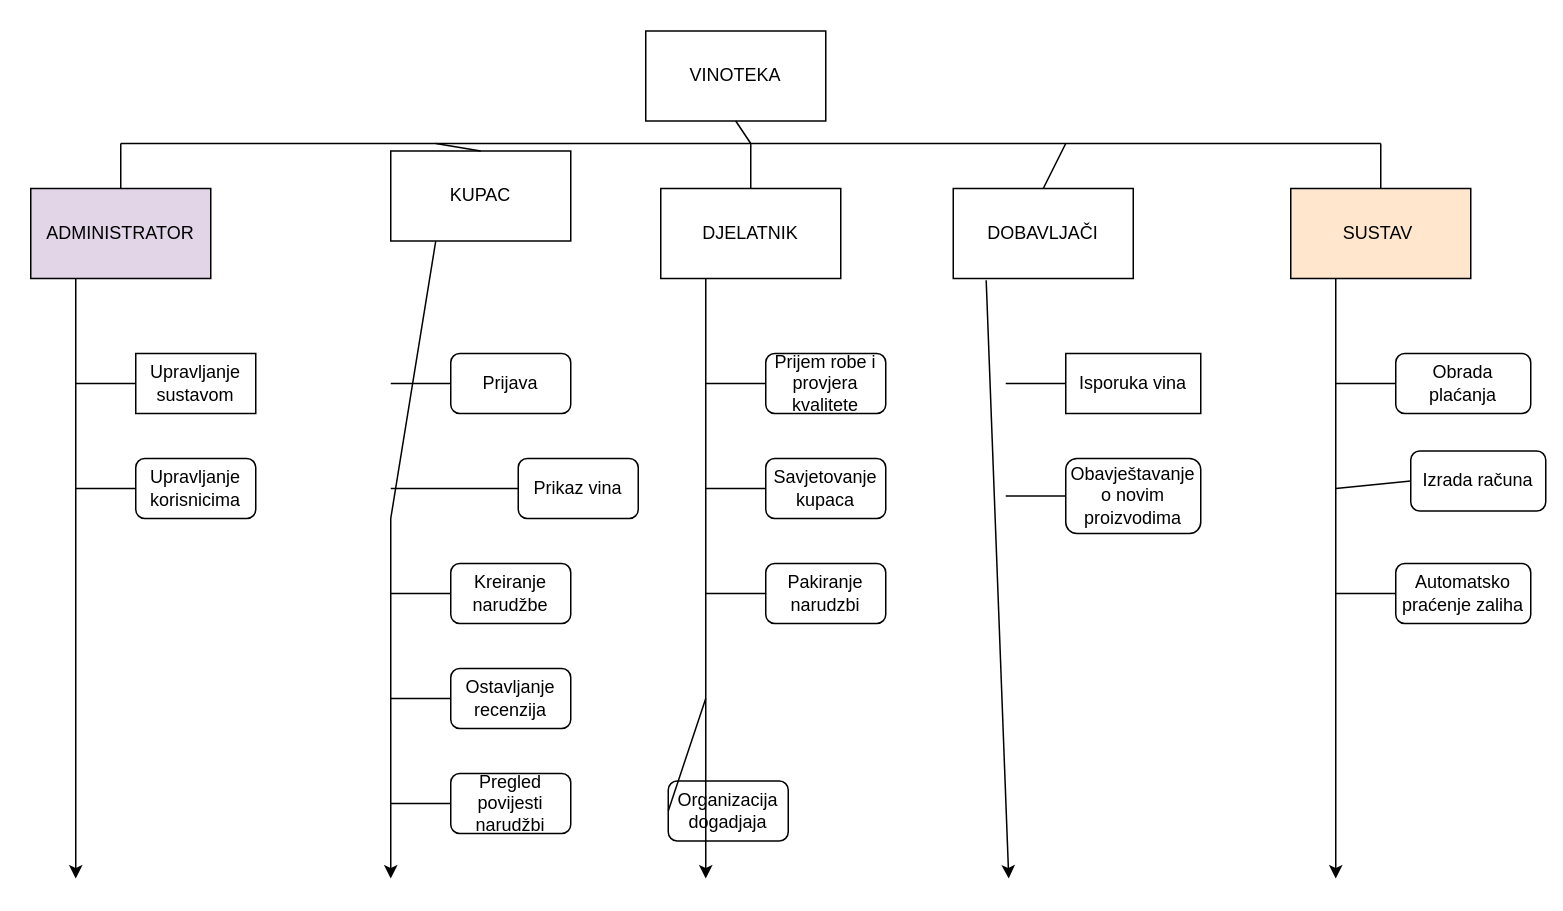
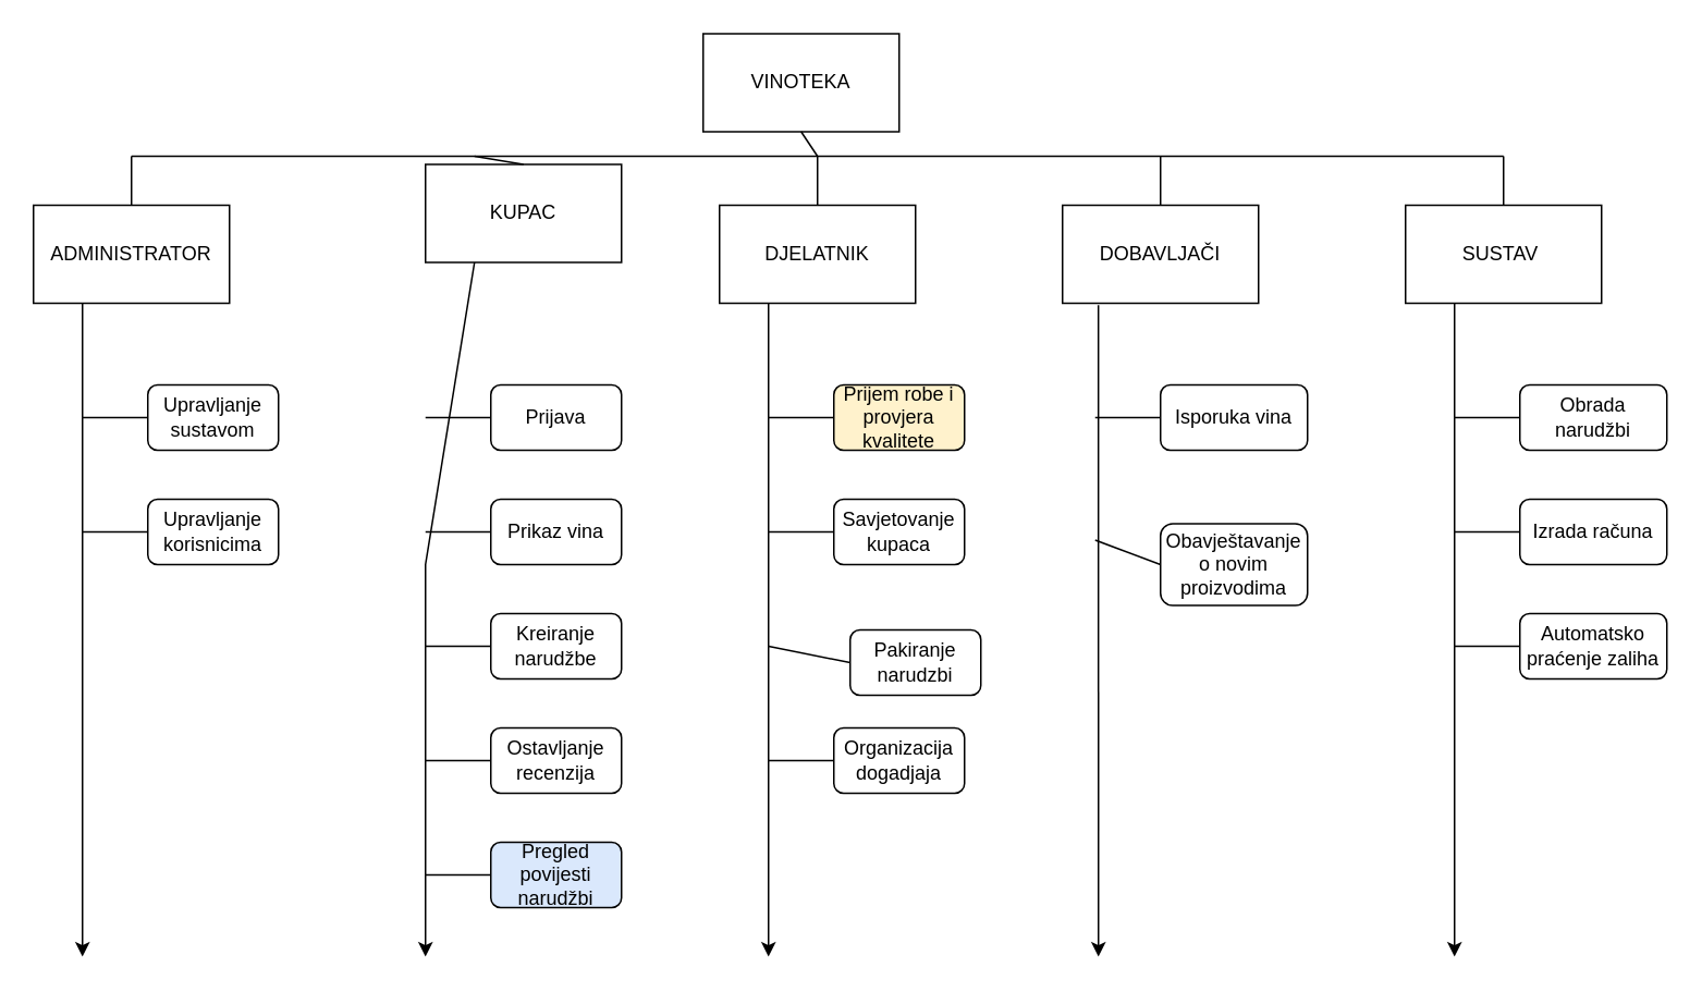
- <mxCell id="6" value="ADMINISTRATOR" style="rounded=0;whiteSpace=wrap;html=1;fillColor=#e1d5e7;" parent="1" vertex="1"><mxGeometry y="125" width="120" height="60" as="geometry" x="20" /></mxCell>
+ <mxCell id="6" value="ADMINISTRATOR" style="rounded=0;whiteSpace=wrap;html=1;" parent="1" vertex="1"><mxGeometry y="125" width="120" height="60" as="geometry" x="20" /></mxCell>
- <mxCell id="3" value="DOBAVLJAČI" style="rounded=0;whiteSpace=wrap;html=1;" parent="1" vertex="1"><mxGeometry x="635" y="125" width="120" height="60" as="geometry" /></mxCell>
+ <mxCell id="3" value="DOBAVLJAČI" style="rounded=0;whiteSpace=wrap;html=1;" parent="1" vertex="1"><mxGeometry x="650" y="125" width="120" height="60" as="geometry" /></mxCell>
- <mxCell id="7" value="SUSTAV&amp;nbsp;" style="rounded=0;whiteSpace=wrap;html=1;fillColor=#ffe6cc;" parent="1" vertex="1"><mxGeometry x="860" y="125" width="120" height="60" as="geometry" /></mxCell>
+ <mxCell id="7" value="SUSTAV&amp;nbsp;" style="rounded=0;whiteSpace=wrap;html=1;" parent="1" vertex="1"><mxGeometry x="860" y="125" width="120" height="60" as="geometry" /></mxCell>
- <mxCell id="15" value="Upravljanje sustavom" style="whiteSpace=wrap;html=1;rounded=0;" parent="1" vertex="1"><mxGeometry x="90" y="235" width="80" height="40" as="geometry" /></mxCell>
+ <mxCell id="15" value="Upravljanje sustavom" style="rounded=1;whiteSpace=wrap;html=1;" parent="1" vertex="1"><mxGeometry x="90" y="235" width="80" height="40" as="geometry" /></mxCell>
- <mxCell id="13" value="Prijem robe i provjera kvalitete" style="rounded=1;whiteSpace=wrap;html=1;" parent="1" vertex="1"><mxGeometry x="510" y="235" width="80" height="40" as="geometry" /></mxCell>
+ <mxCell id="13" value="Prijem robe i provjera kvalitete" style="rounded=1;whiteSpace=wrap;html=1;fillColor=#fff2cc;" parent="1" vertex="1"><mxGeometry x="510" y="235" width="80" height="40" as="geometry" /></mxCell>
- <mxCell id="12" value="Isporuka vina" style="whiteSpace=wrap;html=1;rounded=0;" parent="1" vertex="1"><mxGeometry x="710" y="235" width="90" height="40" as="geometry" /></mxCell>
+ <mxCell id="12" value="Isporuka vina" style="rounded=1;whiteSpace=wrap;html=1;" parent="1" vertex="1"><mxGeometry x="710" y="235" width="90" height="40" as="geometry" /></mxCell>
- <mxCell id="9" value="Obrada plaćanja" style="rounded=1;whiteSpace=wrap;html=1;" parent="1" vertex="1"><mxGeometry x="930" y="235" width="90" height="40" as="geometry" /></mxCell>
+ <mxCell id="9" value="Obrada narudžbi" style="rounded=1;whiteSpace=wrap;html=1;" parent="1" vertex="1"><mxGeometry x="930" y="235" width="90" height="40" as="geometry" /></mxCell>
- <mxCell id="8" value="Izrada računa" style="rounded=1;whiteSpace=wrap;html=1;" parent="1" vertex="1"><mxGeometry x="940" y="300" width="90" height="40" as="geometry" /></mxCell>
+ <mxCell id="8" value="Izrada računa" style="rounded=1;whiteSpace=wrap;html=1;" parent="1" vertex="1"><mxGeometry x="930" y="305" width="90" height="40" as="geometry" /></mxCell>
- <mxCell id="10" value="Prikaz vina" style="rounded=1;whiteSpace=wrap;html=1;" parent="1" vertex="1"><mxGeometry x="345" y="305" width="80" height="40" as="geometry" /></mxCell>
+ <mxCell id="10" value="Prikaz vina" style="rounded=1;whiteSpace=wrap;html=1;" parent="1" vertex="1"><mxGeometry x="300" y="305" width="80" height="40" as="geometry" /></mxCell>
- <mxCell id="20" value="Obavještavanje o novim proizvodima" style="rounded=1;whiteSpace=wrap;html=1;" parent="1" vertex="1"><mxGeometry x="710" y="305" width="90" height="50" as="geometry" /></mxCell>
+ <mxCell id="20" value="Obavještavanje o novim proizvodima" style="rounded=1;whiteSpace=wrap;html=1;" parent="1" vertex="1"><mxGeometry x="710" y="320" width="90" height="50" as="geometry" /></mxCell>
- <mxCell id="14" value="Pakiranje narudzbi" style="rounded=1;whiteSpace=wrap;html=1;" parent="1" vertex="1"><mxGeometry x="510" y="375" width="80" height="40" as="geometry" /></mxCell>
+ <mxCell id="14" value="Pakiranje narudzbi" style="rounded=1;whiteSpace=wrap;html=1;" parent="1" vertex="1"><mxGeometry x="520" y="385" width="80" height="40" as="geometry" /></mxCell>
- <mxCell id="50" value="Pregled povijesti narudžbi" style="rounded=1;whiteSpace=wrap;html=1;" vertex="1" parent="1"><mxGeometry x="300" y="515" width="80" height="40" as="geometry" /></mxCell>
+ <mxCell id="50" value="Pregled povijesti narudžbi" style="rounded=1;whiteSpace=wrap;html=1;fillColor=#dae8fc;" vertex="1" parent="1"><mxGeometry x="300" y="515" width="80" height="40" as="geometry" /></mxCell>
- <mxCell id="19" value="Organizacija dogadjaja" style="rounded=1;whiteSpace=wrap;html=1;" parent="1" vertex="1"><mxGeometry x="445" y="520" width="80" height="40" as="geometry" /></mxCell>
+ <mxCell id="19" value="Organizacija dogadjaja" style="rounded=1;whiteSpace=wrap;html=1;" parent="1" vertex="1"><mxGeometry x="510" y="445" width="80" height="40" as="geometry" /></mxCell>
